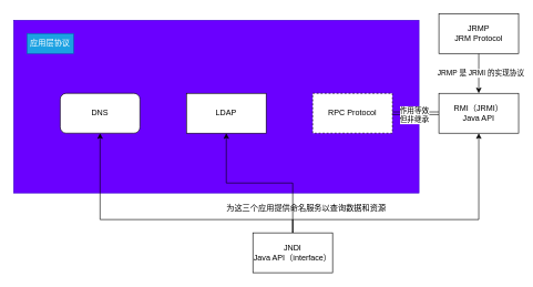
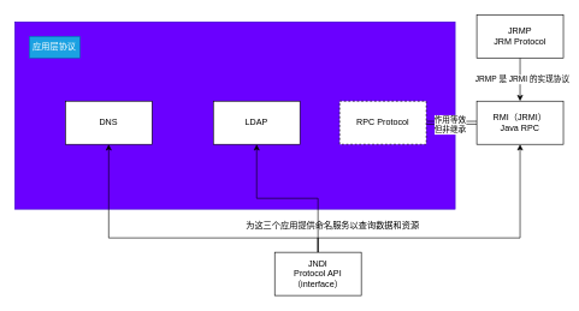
- <mxCell id="12" value="DNS" style="whiteSpace=wrap;html=1;rounded=1;" parent="1" vertex="1"><mxGeometry x="90" y="140" width="120" height="60" as="geometry" /></mxCell>
+ <mxCell id="12" value="DNS" style="rounded=0;whiteSpace=wrap;html=1;" parent="1" vertex="1"><mxGeometry x="90" y="140" width="120" height="60" as="geometry" /></mxCell>
- <mxCell id="8" value="LDAP" style="rounded=0;whiteSpace=wrap;html=1;" parent="1" vertex="1"><mxGeometry x="280" y="140" width="120" height="60" as="geometry" /></mxCell>
+ <mxCell id="8" value="LDAP" style="rounded=0;whiteSpace=wrap;html=1;" parent="1" vertex="1"><mxGeometry x="295" y="140" width="120" height="60" as="geometry" /></mxCell>
- <mxCell id="7" value="RMI（JRMI）&lt;br&gt;Java API" style="rounded=0;whiteSpace=wrap;html=1;" parent="1" vertex="1"><mxGeometry x="660" y="140" width="120" height="60" as="geometry" /></mxCell>
+ <mxCell id="7" value="RMI（JRMI）&lt;br&gt;Java RPC" style="rounded=0;whiteSpace=wrap;html=1;" parent="1" vertex="1"><mxGeometry x="660" y="140" width="120" height="60" as="geometry" /></mxCell>
- <mxCell id="17" value="JNDI&lt;br&gt;Java API（interface）" style="rounded=0;whiteSpace=wrap;html=1;" parent="1" vertex="1"><mxGeometry x="380" y="350" width="120" height="60" as="geometry" /></mxCell>
+ <mxCell id="17" value="JNDI&lt;br&gt;Protocol API（interface）" style="rounded=0;whiteSpace=wrap;html=1;" parent="1" vertex="1"><mxGeometry x="380" y="350" width="120" height="60" as="geometry" /></mxCell>
